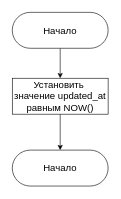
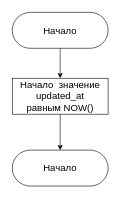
- <mxCell id="5" value="Установить&amp;nbsp; значение updated_at&lt;br&gt;равным NOW()" style="rounded=0;whiteSpace=wrap;html=1;fontSize=16;" vertex="1" parent="1"><mxGeometry x="20" y="130" width="160" height="60" as="geometry" /></mxCell>
+ <mxCell id="5" value="Начало&amp;nbsp; значение updated_at&lt;br&gt;равным NOW()" style="rounded=0;whiteSpace=wrap;html=1;fontSize=16;" vertex="1" parent="1"><mxGeometry x="20" y="130" width="160" height="60" as="geometry" /></mxCell>
